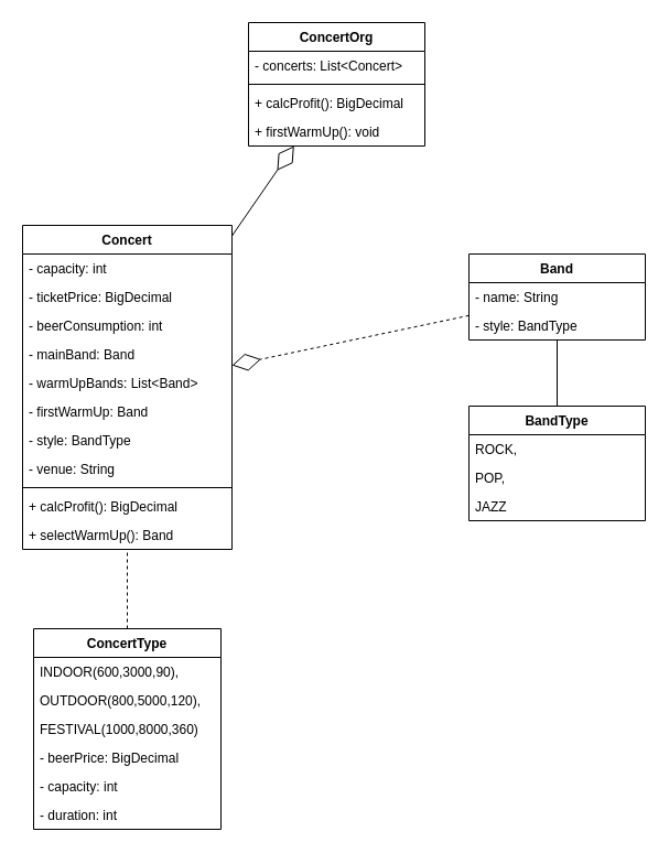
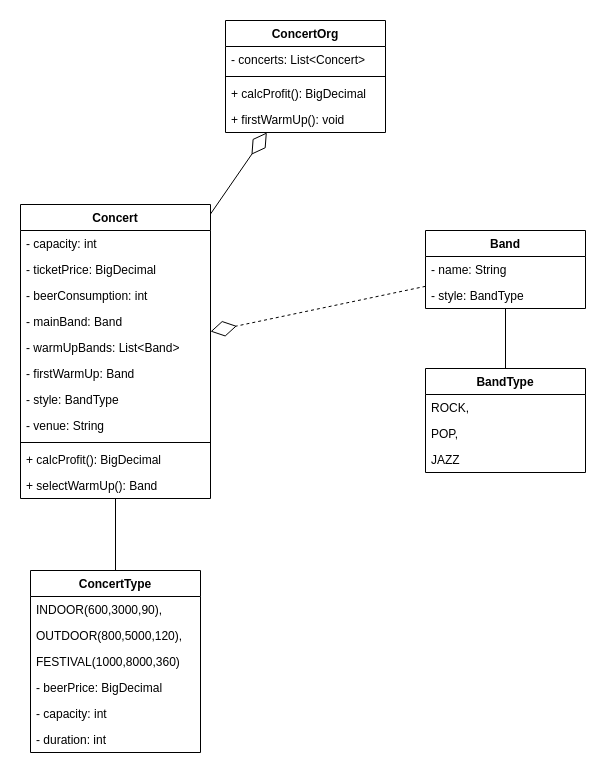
- <mxCell id="2" style="edgeStyle=orthogonalEdgeStyle;rounded=0;orthogonalLoop=1;jettySize=auto;html=1;endArrow=none;endFill=0;dashed=1;" edge="1" parent="1" source="3" target="10"><mxGeometry relative="1" as="geometry" /></mxCell>
+ <mxCell id="2" style="edgeStyle=orthogonalEdgeStyle;rounded=0;orthogonalLoop=1;jettySize=auto;html=1;endArrow=none;endFill=0;" edge="1" parent="1" source="3" target="10"><mxGeometry relative="1" as="geometry" /></mxCell>
